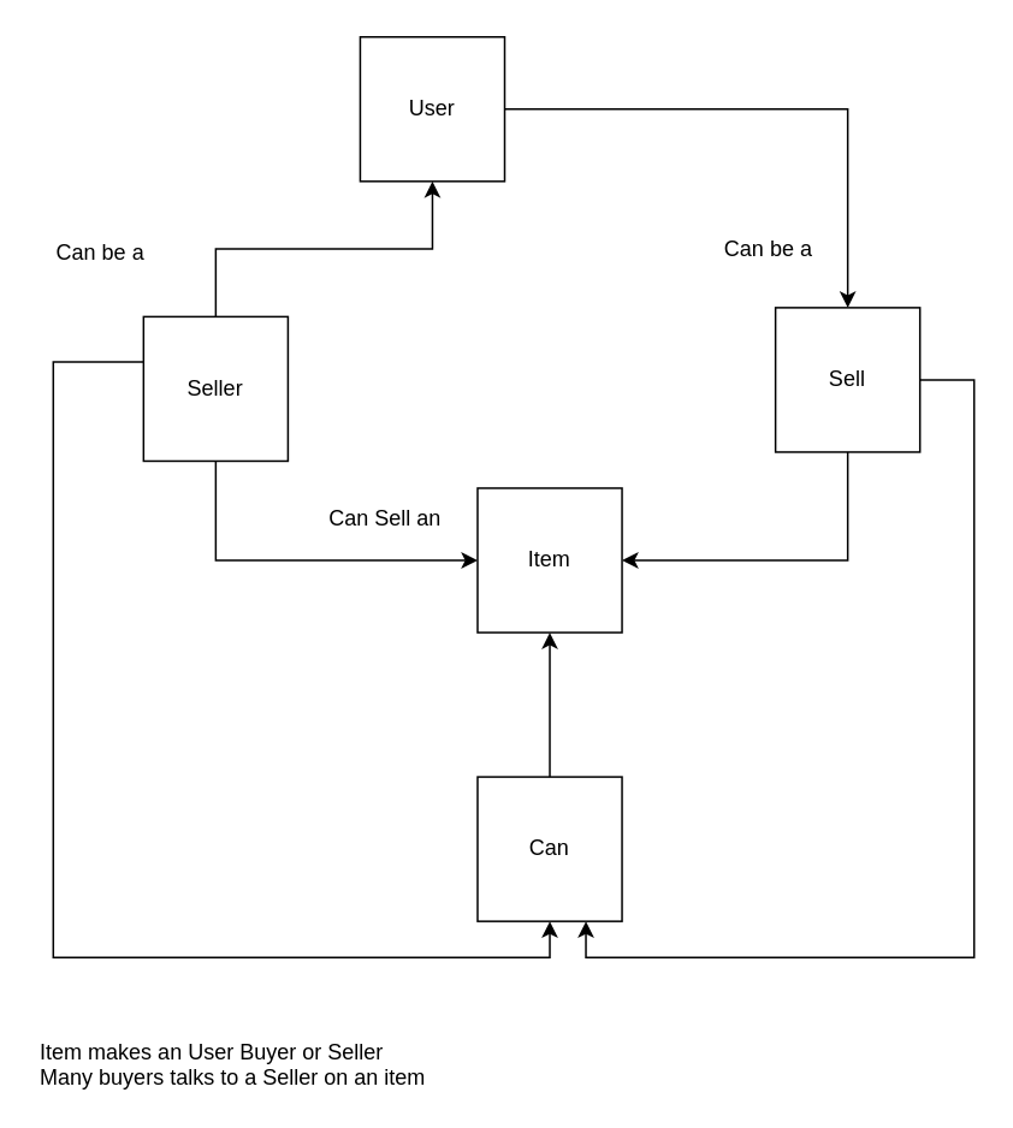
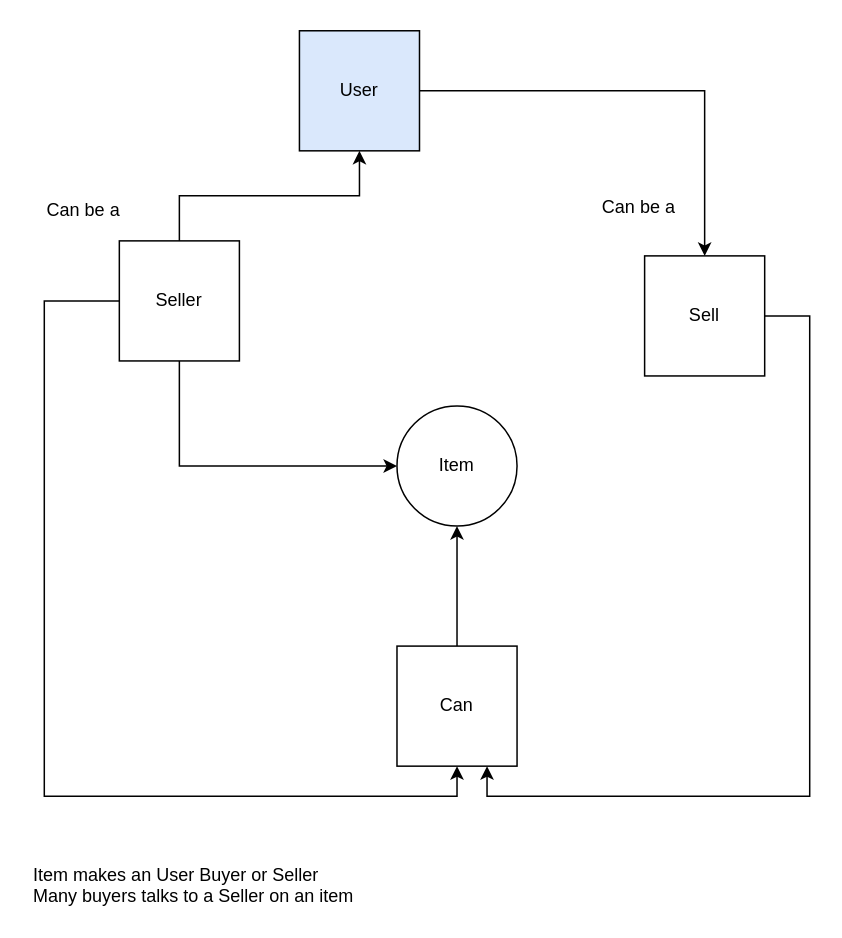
- <mxCell id="3" value="User" style="whiteSpace=wrap;html=1;aspect=fixed;" vertex="1" parent="1"><mxGeometry x="199" y="20" width="80" height="80" as="geometry" /></mxCell>
+ <mxCell id="3" value="User" style="whiteSpace=wrap;html=1;aspect=fixed;fillColor=#dae8fc;" vertex="1" parent="1"><mxGeometry x="199" y="20" width="80" height="80" as="geometry" /></mxCell>
- <mxCell id="10" value="Seller" style="whiteSpace=wrap;html=1;aspect=fixed;" vertex="1" parent="1"><mxGeometry x="79" y="175" width="80" height="80" as="geometry" /></mxCell>
+ <mxCell id="10" value="Seller" style="whiteSpace=wrap;html=1;aspect=fixed;" vertex="1" parent="1"><mxGeometry x="79" y="160" width="80" height="80" as="geometry" /></mxCell>
- <mxCell id="14" value="Can Sell an" style="text;html=1;resizable=0;points=[];autosize=1;align=left;verticalAlign=top;spacingTop=-4;" vertex="1" parent="1"><mxGeometry x="180" y="277" width="80" height="20" as="geometry" /></mxCell>
- <mxCell id="11" value="Item" style="whiteSpace=wrap;html=1;aspect=fixed;" vertex="1" parent="1"><mxGeometry x="264" y="270" width="80" height="80" as="geometry" /></mxCell>
+ <mxCell id="11" value="Item" style="ellipse;whiteSpace=wrap;html=1;aspect=fixed;" vertex="1" parent="1"><mxGeometry x="264" y="270" width="80" height="80" as="geometry" /></mxCell>
- <mxCell id="4" style="edgeStyle=orthogonalEdgeStyle;rounded=0;orthogonalLoop=1;jettySize=auto;html=1;exitX=0.5;exitY=1;exitDx=0;exitDy=0;entryX=1;entryY=0.5;entryDx=0;entryDy=0;" edge="1" parent="1" source="6" target="11"><mxGeometry relative="1" as="geometry" /></mxCell>
